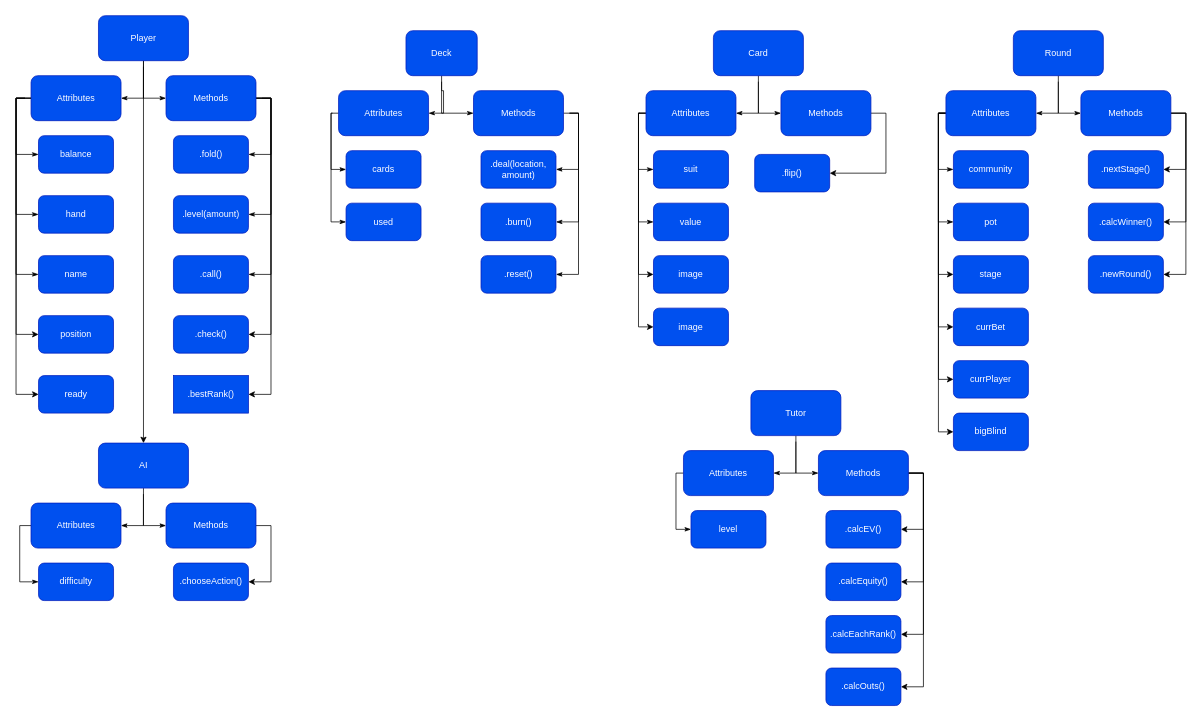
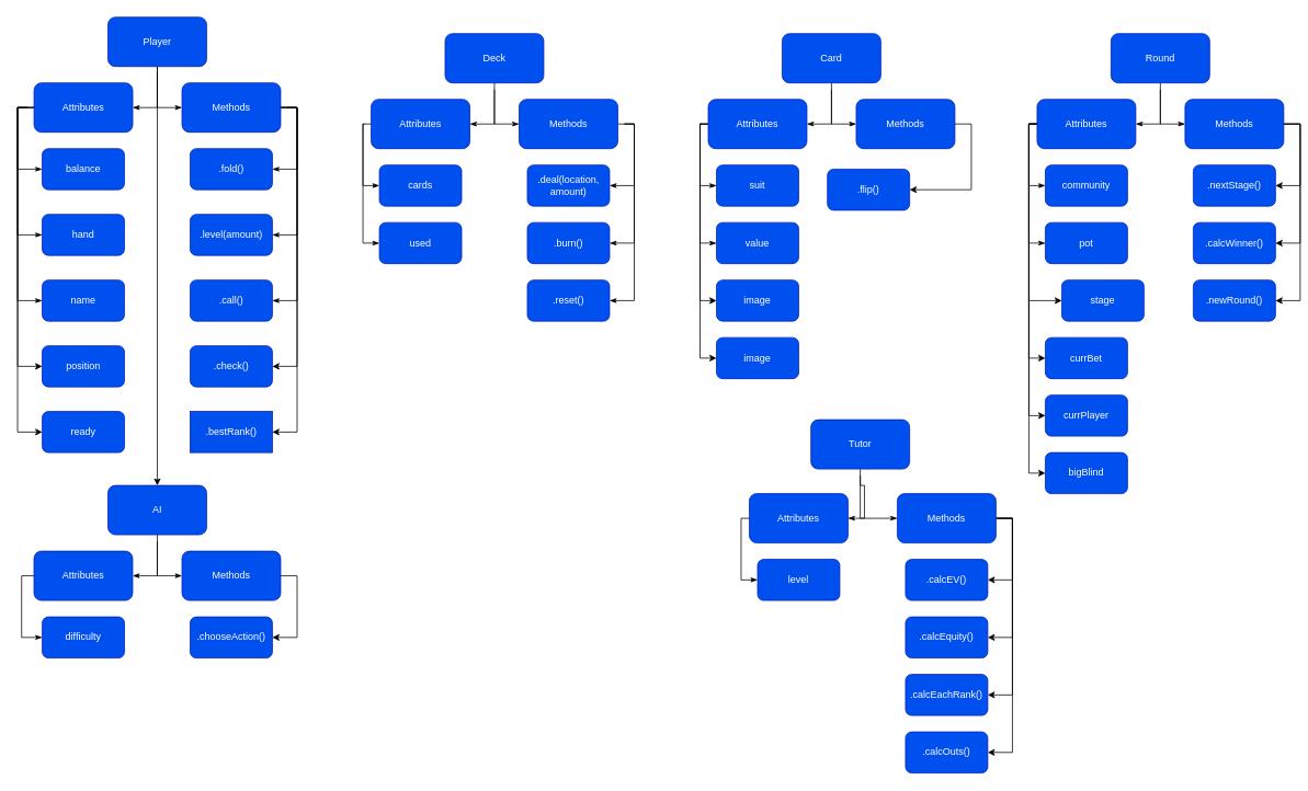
- <mxCell id="26" value="Deck" style="rounded=1;whiteSpace=wrap;html=1;hachureGap=4;pointerEvents=0;fillColor=#0050ef;strokeColor=#001DBC;fontColor=#ffffff;" parent="1" vertex="1"><mxGeometry x="540.92" y="40" width="95" height="60" as="geometry" /></mxCell>
+ <mxCell id="26" value="Deck" style="rounded=1;whiteSpace=wrap;html=1;hachureGap=4;pointerEvents=0;fillColor=#0050ef;strokeColor=#001DBC;fontColor=#ffffff;" parent="1" vertex="1"><mxGeometry x="540.92" y="40" width="120" height="60" as="geometry" /></mxCell>
- <mxCell id="96" value="stage" style="rounded=1;whiteSpace=wrap;html=1;hachureGap=4;pointerEvents=0;fillColor=#0050ef;strokeColor=#001DBC;fontColor=#ffffff;aspect=fixed;" parent="1" vertex="1"><mxGeometry x="1271" y="340" width="100" height="50" as="geometry" /></mxCell>
+ <mxCell id="96" value="stage" style="rounded=1;whiteSpace=wrap;html=1;hachureGap=4;pointerEvents=0;fillColor=#0050ef;strokeColor=#001DBC;fontColor=#ffffff;aspect=fixed;" parent="1" vertex="1"><mxGeometry x="1291" y="340" width="100" height="50" as="geometry" /></mxCell>
- <mxCell id="73" value="Tutor" style="rounded=1;whiteSpace=wrap;html=1;hachureGap=4;pointerEvents=0;fillColor=#0050ef;strokeColor=#001DBC;fontColor=#ffffff;" parent="1" vertex="1"><mxGeometry x="1000.92" y="520" width="120" height="60" as="geometry" /></mxCell>
+ <mxCell id="73" value="Tutor" style="rounded=1;whiteSpace=wrap;html=1;hachureGap=4;pointerEvents=0;fillColor=#0050ef;strokeColor=#001DBC;fontColor=#ffffff;" parent="1" vertex="1"><mxGeometry x="985.92" y="510" width="120" height="60" as="geometry" /></mxCell>
